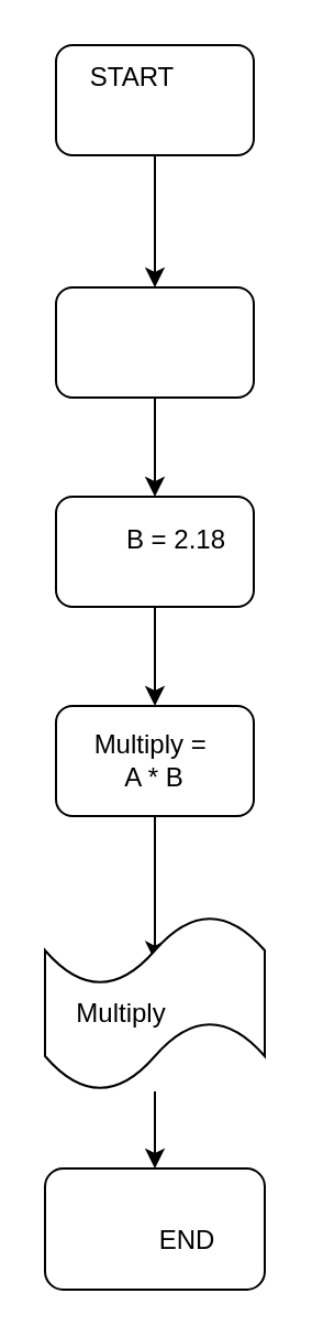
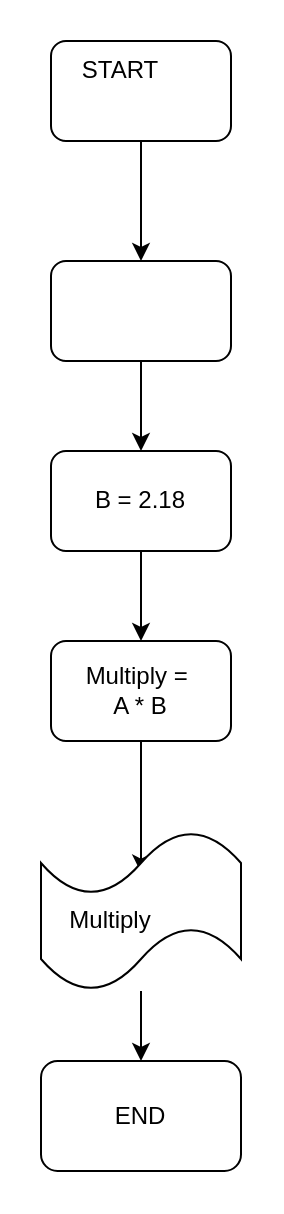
- <mxCell id="9" value="B = 2.18" style="text;html=1;strokeColor=none;fillColor=none;align=center;verticalAlign=middle;whiteSpace=wrap;rounded=0;" vertex="1" parent="1"><mxGeometry x="50" y="230" width="60" height="30" as="geometry" /></mxCell>
+ <mxCell id="9" value="B = 2.18" style="text;html=1;strokeColor=none;fillColor=none;align=center;verticalAlign=middle;whiteSpace=wrap;rounded=0;" vertex="1" parent="1"><mxGeometry x="40" y="235" width="60" height="30" as="geometry" /></mxCell>
- <mxCell id="17" value="END" style="text;html=1;strokeColor=none;fillColor=none;align=center;verticalAlign=middle;whiteSpace=wrap;rounded=0;" vertex="1" parent="1"><mxGeometry x="55" y="547.5" width="60" height="30" as="geometry" /></mxCell>
+ <mxCell id="17" value="END" style="text;html=1;strokeColor=none;fillColor=none;align=center;verticalAlign=middle;whiteSpace=wrap;rounded=0;" vertex="1" parent="1"><mxGeometry x="40" y="542.5" width="60" height="30" as="geometry" /></mxCell>
